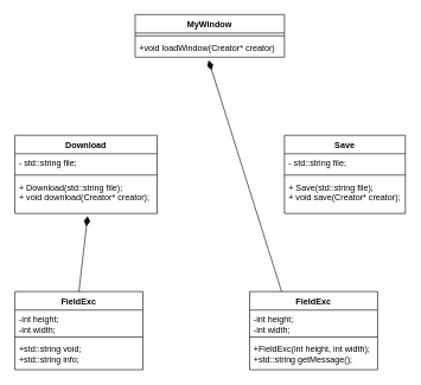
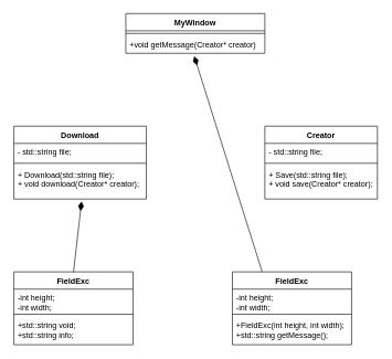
- <mxCell id="12" value="+void loadWindow(Creator* creator)" style="text;strokeColor=none;fillColor=none;align=left;verticalAlign=top;spacingLeft=4;spacingRight=4;overflow=hidden;rotatable=0;points=[[0,0.5],[1,0.5]];portConstraint=eastwest;" parent="10" vertex="1"><mxGeometry y="34" width="210" height="26" as="geometry" /></mxCell>
+ <mxCell id="12" value="+void getMessage(Creator* creator)" style="text;strokeColor=none;fillColor=none;align=left;verticalAlign=top;spacingLeft=4;spacingRight=4;overflow=hidden;rotatable=0;points=[[0,0.5],[1,0.5]];portConstraint=eastwest;" parent="10" vertex="1"><mxGeometry y="34" width="210" height="26" as="geometry" /></mxCell>
- <mxCell id="2" value="Save" style="swimlane;fontStyle=1;align=center;verticalAlign=top;childLayout=stackLayout;horizontal=1;startSize=26;horizontalStack=0;resizeParent=1;resizeParentMax=0;resizeLast=0;collapsible=1;marginBottom=0;" parent="1" vertex="1"><mxGeometry x="399" y="190" width="170" height="110" as="geometry" /></mxCell>
+ <mxCell id="2" value="Creator" style="swimlane;fontStyle=1;align=center;verticalAlign=top;childLayout=stackLayout;horizontal=1;startSize=26;horizontalStack=0;resizeParent=1;resizeParentMax=0;resizeLast=0;collapsible=1;marginBottom=0;" parent="1" vertex="1"><mxGeometry x="399" y="190" width="170" height="110" as="geometry" /></mxCell>
